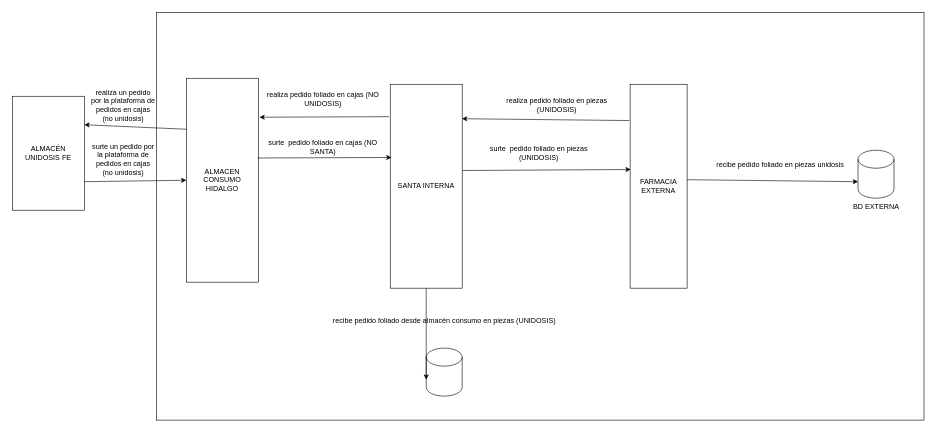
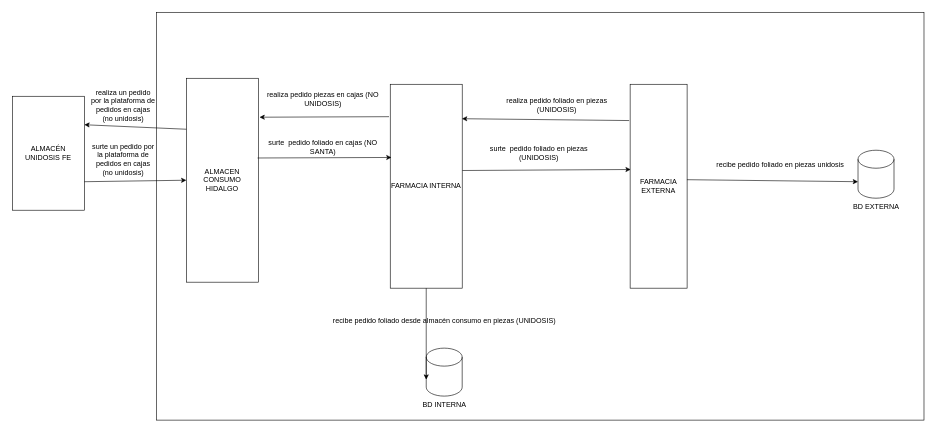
- <mxCell id="15" value="realiza pedido foliado en cajas (NO UNIDOSIS)" style="text;html=1;align=center;verticalAlign=middle;whiteSpace=wrap;rounded=0;" vertex="1" parent="1"><mxGeometry x="430" y="150" width="216" height="30" as="geometry" /></mxCell>
+ <mxCell id="15" value="realiza pedido piezas en cajas (NO UNIDOSIS)" style="text;html=1;align=center;verticalAlign=middle;whiteSpace=wrap;rounded=0;" vertex="1" parent="1"><mxGeometry x="430" y="150" width="216" height="30" as="geometry" /></mxCell>
- <mxCell id="5" value="SANTA INTERNA" style="rounded=0;whiteSpace=wrap;html=1;" vertex="1" parent="1"><mxGeometry x="650" y="140" width="120" height="340" as="geometry" /></mxCell>
+ <mxCell id="5" value="FARMACIA INTERNA" style="rounded=0;whiteSpace=wrap;html=1;" vertex="1" parent="1"><mxGeometry x="650" y="140" width="120" height="340" as="geometry" /></mxCell>
+ <mxCell id="22" value="BD INTERNA" style="text;html=1;align=center;verticalAlign=middle;resizable=0;points=[];autosize=1;strokeColor=none;fillColor=none;" vertex="1" parent="1"><mxGeometry x="690" y="660" width="100" height="30" as="geometry" /></mxCell>
